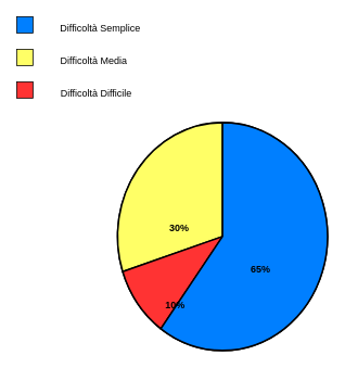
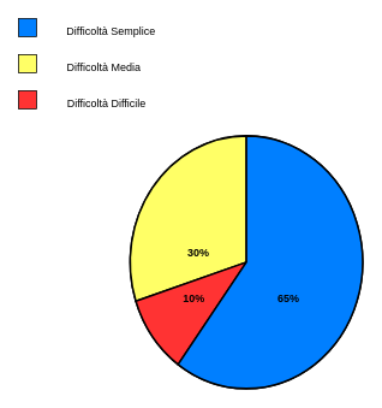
- <mxCell id="4" value="&lt;b&gt;10%&lt;/b&gt;" style="text;html=1;strokeColor=none;fillColor=none;align=center;verticalAlign=middle;whiteSpace=wrap;rounded=0;" vertex="1" parent="1"><mxGeometry x="170" y="355" width="90" height="40" as="geometry" /></mxCell>
+ <mxCell id="4" value="&lt;b&gt;10%&lt;/b&gt;" style="text;html=1;strokeColor=none;fillColor=none;align=center;verticalAlign=middle;whiteSpace=wrap;rounded=0;" vertex="1" parent="1"><mxGeometry x="170" y="310" width="90" height="40" as="geometry" /></mxCell>
